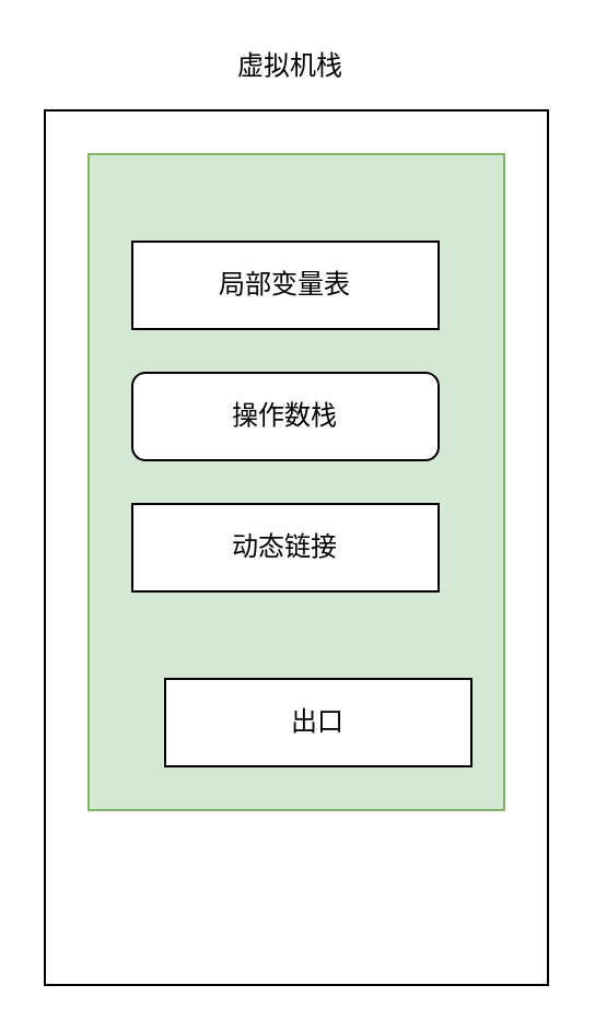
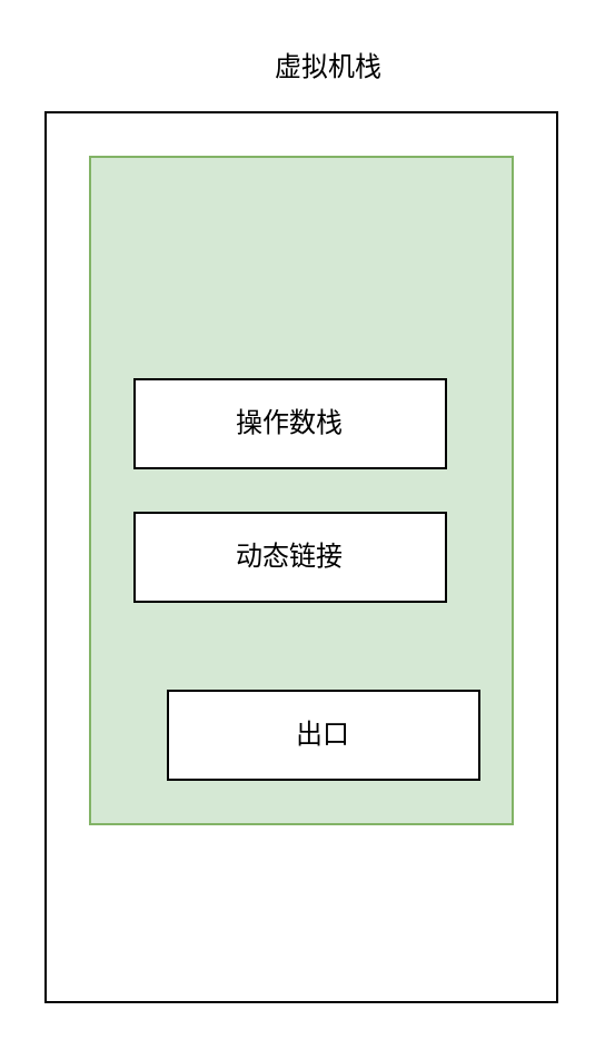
- <mxCell id="8" value="虚拟机栈" style="text;html=1;strokeColor=none;fillColor=none;align=center;verticalAlign=middle;whiteSpace=wrap;rounded=0;" vertex="1" parent="1"><mxGeometry x="95" y="20" width="75" height="20" as="geometry" /></mxCell>
+ <mxCell id="8" value="虚拟机栈" style="text;html=1;strokeColor=none;fillColor=none;align=center;verticalAlign=middle;whiteSpace=wrap;rounded=0;" vertex="1" parent="1"><mxGeometry x="110" y="20" width="75" height="20" as="geometry" /></mxCell>
- <mxCell id="4" value="局部变量表" style="rounded=0;whiteSpace=wrap;html=1;" vertex="1" parent="1"><mxGeometry x="60" y="110" width="140" height="40" as="geometry" /></mxCell>
- <mxCell id="5" value="操作数栈" style="whiteSpace=wrap;html=1;rounded=1;" vertex="1" parent="1"><mxGeometry x="60" y="170" width="140" height="40" as="geometry" /></mxCell>
+ <mxCell id="5" value="操作数栈" style="rounded=0;whiteSpace=wrap;html=1;" vertex="1" parent="1"><mxGeometry x="60" y="170" width="140" height="40" as="geometry" /></mxCell>
